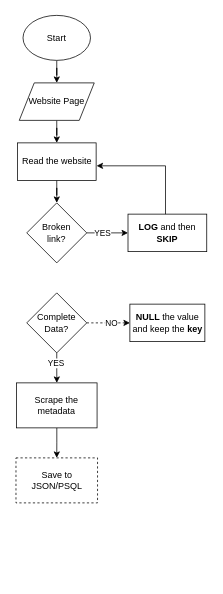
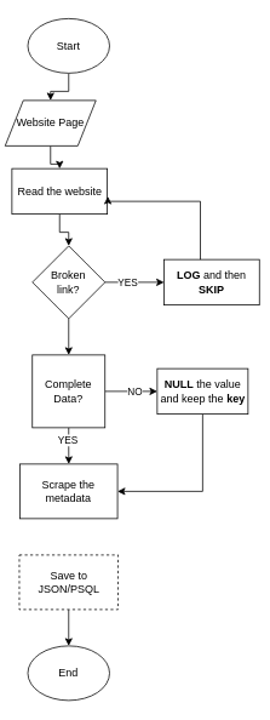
- <mxCell id="5" value="Website Page" style="shape=parallelogram;perimeter=parallelogramPerimeter;whiteSpace=wrap;html=1;fixedSize=1;" parent="1" vertex="1"><mxGeometry x="25" y="110" width="100" height="50" as="geometry" /></mxCell>
+ <mxCell id="5" value="Website Page" style="shape=parallelogram;perimeter=parallelogramPerimeter;whiteSpace=wrap;html=1;fixedSize=1;" parent="1" vertex="1"><mxGeometry x="5" y="110" width="100" height="50" as="geometry" /></mxCell>
- <mxCell id="7" value="Read the website" style="whiteSpace=wrap;html=1;" parent="1" vertex="1"><mxGeometry x="22.5" y="190" width="105" height="50" as="geometry" /></mxCell>
+ <mxCell id="7" value="Read the website" style="whiteSpace=wrap;html=1;" parent="1" vertex="1"><mxGeometry x="12.5" y="185" width="105" height="50" as="geometry" /></mxCell>
- <mxCell id="12" value="&lt;b&gt;LOG&lt;/b&gt;&amp;nbsp;and then &lt;b&gt;SKIP&lt;/b&gt;" style="whiteSpace=wrap;html=1;" parent="1" vertex="1"><mxGeometry x="170" y="285" width="105" height="50" as="geometry" /></mxCell>
+ <mxCell id="12" value="&lt;b&gt;LOG&lt;/b&gt;&amp;nbsp;and then &lt;b&gt;SKIP&lt;/b&gt;" style="whiteSpace=wrap;html=1;" parent="1" vertex="1"><mxGeometry x="180" y="285" width="105" height="50" as="geometry" /></mxCell>
+ <mxCell id="10" value="" style="edgeStyle=orthogonalEdgeStyle;rounded=0;orthogonalLoop=1;jettySize=auto;html=1;" parent="1" source="11" target="18" edge="1"><mxGeometry relative="1" as="geometry" /></mxCell>
- <mxCell id="18" value="Complete&lt;div&gt;Data?&lt;/div&gt;" style="rhombus;whiteSpace=wrap;html=1;" parent="1" vertex="1"><mxGeometry x="35" y="390" width="80" height="80" as="geometry" /></mxCell>
+ <mxCell id="18" value="Complete&lt;div&gt;Data?&lt;/div&gt;" style="whiteSpace=wrap;html=1;rounded=0;" parent="1" vertex="1"><mxGeometry x="35" y="390" width="80" height="80" as="geometry" /></mxCell>
- <mxCell id="14" value="" style="edgeStyle=orthogonalEdgeStyle;rounded=0;orthogonalLoop=1;jettySize=auto;html=1;dashed=1;" parent="1" source="18" target="20" edge="1"><mxGeometry relative="1" as="geometry" /></mxCell>
+ <mxCell id="14" value="" style="edgeStyle=orthogonalEdgeStyle;rounded=0;orthogonalLoop=1;jettySize=auto;html=1;" parent="1" source="18" target="20" edge="1"><mxGeometry relative="1" as="geometry" /></mxCell>
+ <mxCell id="19" style="edgeStyle=orthogonalEdgeStyle;rounded=0;orthogonalLoop=1;jettySize=auto;html=1;entryX=1;entryY=0.5;entryDx=0;entryDy=0;" parent="1" source="20" target="22" edge="1"><mxGeometry relative="1" as="geometry"><Array as="points"><mxPoint x="223" y="540" /></Array></mxGeometry></mxCell>
- <mxCell id="21" value="" style="edgeStyle=orthogonalEdgeStyle;rounded=0;orthogonalLoop=1;jettySize=auto;html=1;" parent="1" source="22" target="24" edge="1"><mxGeometry relative="1" as="geometry" /></mxCell>
+ <mxCell id="23" style="edgeStyle=orthogonalEdgeStyle;rounded=0;orthogonalLoop=1;jettySize=auto;html=1;entryX=0.5;entryY=0;entryDx=0;entryDy=0;" parent="1" source="24" target="25" edge="1"><mxGeometry relative="1" as="geometry" /></mxCell>
+ <mxCell id="25" value="End" style="ellipse;whiteSpace=wrap;html=1;" parent="1" vertex="1"><mxGeometry x="30" y="710" width="90" height="60" as="geometry" /></mxCell>
